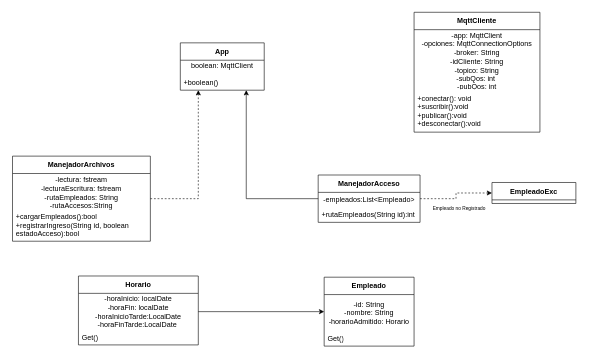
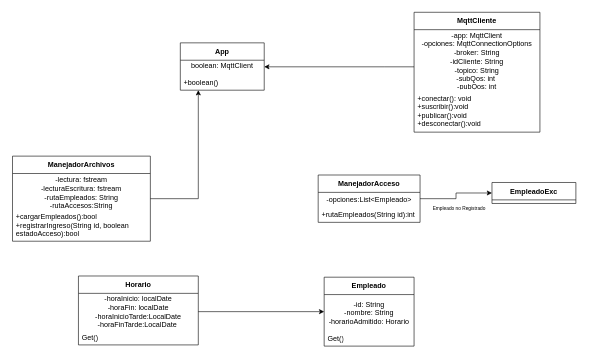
+ <mxCell id="12" style="edgeStyle=orthogonalEdgeStyle;rounded=0;orthogonalLoop=1;jettySize=auto;html=1;" edge="1" parent="1" source="13" target="22"><mxGeometry relative="1" as="geometry"><Array as="points"><mxPoint x="640" y="111" /><mxPoint x="640" y="111" /></Array></mxGeometry></mxCell>
- <mxCell id="8" style="edgeStyle=orthogonalEdgeStyle;rounded=0;orthogonalLoop=1;jettySize=auto;html=1;dashed=1;" edge="1" parent="1" source="9" target="22"><mxGeometry relative="1" as="geometry"><Array as="points"><mxPoint x="330" y="331" /></Array></mxGeometry></mxCell>
+ <mxCell id="8" style="edgeStyle=orthogonalEdgeStyle;rounded=0;orthogonalLoop=1;jettySize=auto;html=1;" edge="1" parent="1" source="9" target="22"><mxGeometry relative="1" as="geometry"><Array as="points"><mxPoint x="330" y="331" /></Array></mxGeometry></mxCell>
- <mxCell id="17" style="edgeStyle=orthogonalEdgeStyle;rounded=0;orthogonalLoop=1;jettySize=auto;html=1;entryX=0;entryY=0.5;entryDx=0;entryDy=0;dashed=1;" edge="1" parent="1" source="19" target="26"><mxGeometry relative="1" as="geometry" /></mxCell>
+ <mxCell id="17" style="edgeStyle=orthogonalEdgeStyle;rounded=0;orthogonalLoop=1;jettySize=auto;html=1;entryX=0;entryY=0.5;entryDx=0;entryDy=0;" edge="1" parent="1" source="19" target="26"><mxGeometry relative="1" as="geometry" /></mxCell>
- <mxCell id="16" style="edgeStyle=orthogonalEdgeStyle;rounded=0;orthogonalLoop=1;jettySize=auto;html=1;" edge="1" parent="1" source="19" target="22"><mxGeometry relative="1" as="geometry"><Array as="points"><mxPoint x="410" y="331" /></Array></mxGeometry></mxCell>
- <mxCell id="20" value="-empleados:List&amp;lt;Empleado&amp;gt;" style="text;html=1;strokeColor=none;fillColor=none;align=center;verticalAlign=middle;spacingLeft=4;spacingRight=4;overflow=hidden;rotatable=0;points=[[0,0.5],[1,0.5]];portConstraint=eastwest;whiteSpace=wrap;" vertex="1" parent="19"><mxGeometry y="29" width="170" height="25" as="geometry" /></mxCell>
+ <mxCell id="20" value="-opciones:List&amp;lt;Empleado&amp;gt;" style="text;html=1;strokeColor=none;fillColor=none;align=center;verticalAlign=middle;spacingLeft=4;spacingRight=4;overflow=hidden;rotatable=0;points=[[0,0.5],[1,0.5]];portConstraint=eastwest;whiteSpace=wrap;" vertex="1" parent="19"><mxGeometry y="29" width="170" height="25" as="geometry" /></mxCell>
